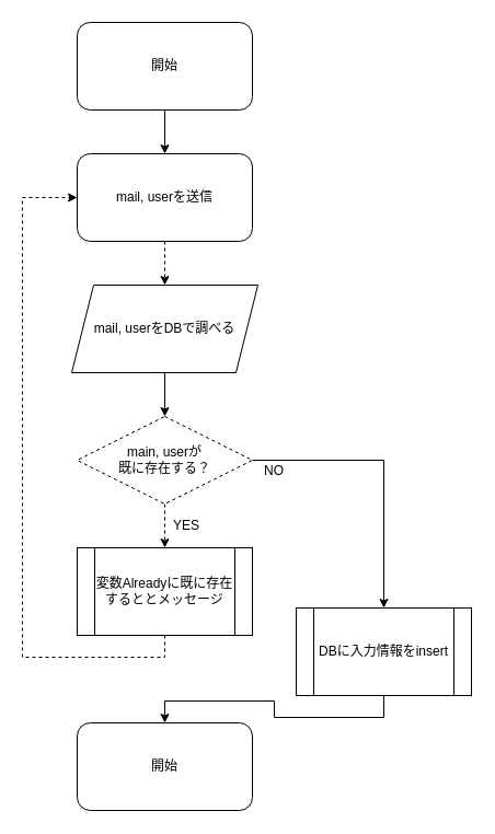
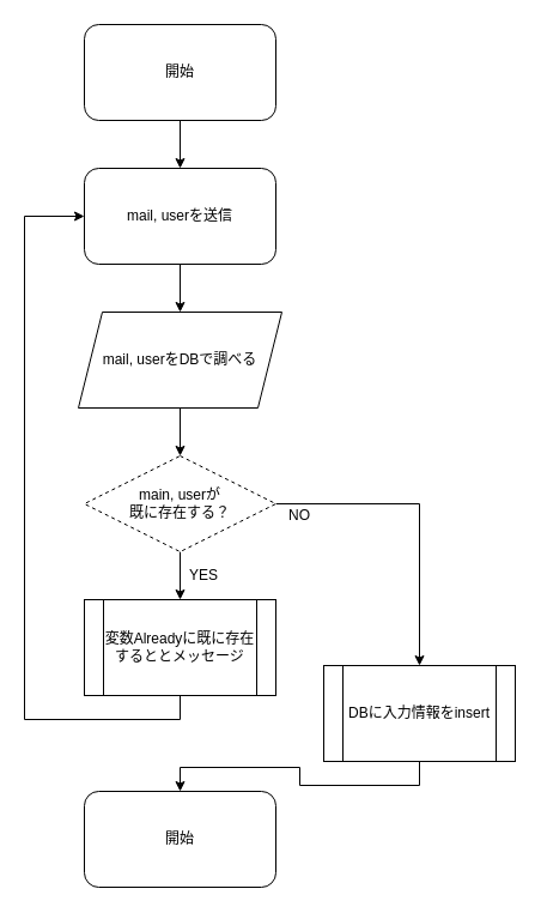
- <mxCell id="5" style="edgeStyle=orthogonalEdgeStyle;rounded=0;orthogonalLoop=1;jettySize=auto;html=1;exitX=0.5;exitY=1;exitDx=0;exitDy=0;entryX=0.5;entryY=0;entryDx=0;entryDy=0;dashed=1;" edge="1" parent="1" source="6" target="10"><mxGeometry relative="1" as="geometry" /></mxCell>
+ <mxCell id="5" style="edgeStyle=orthogonalEdgeStyle;rounded=0;orthogonalLoop=1;jettySize=auto;html=1;exitX=0.5;exitY=1;exitDx=0;exitDy=0;entryX=0.5;entryY=0;entryDx=0;entryDy=0;" edge="1" parent="1" source="6" target="10"><mxGeometry relative="1" as="geometry" /></mxCell>
- <mxCell id="11" style="edgeStyle=orthogonalEdgeStyle;rounded=0;orthogonalLoop=1;jettySize=auto;html=1;exitX=0.5;exitY=1;exitDx=0;exitDy=0;entryX=0;entryY=0.5;entryDx=0;entryDy=0;dashed=1;" edge="1" parent="1" source="12" target="6"><mxGeometry relative="1" as="geometry"><Array as="points"><mxPoint x="150" y="600" /><mxPoint x="20" y="600" /><mxPoint x="20" y="180" /></Array></mxGeometry></mxCell>
+ <mxCell id="11" style="edgeStyle=orthogonalEdgeStyle;rounded=0;orthogonalLoop=1;jettySize=auto;html=1;exitX=0.5;exitY=1;exitDx=0;exitDy=0;entryX=0;entryY=0.5;entryDx=0;entryDy=0;" edge="1" parent="1" source="12" target="6"><mxGeometry relative="1" as="geometry"><Array as="points"><mxPoint x="150" y="600" /><mxPoint x="20" y="600" /><mxPoint x="20" y="180" /></Array></mxGeometry></mxCell>
- <mxCell id="3" style="edgeStyle=orthogonalEdgeStyle;rounded=0;orthogonalLoop=1;jettySize=auto;html=1;exitX=0.5;exitY=1;exitDx=0;exitDy=0;entryX=0.5;entryY=0;entryDx=0;entryDy=0;dashed=1;" edge="1" parent="1" source="4" target="12"><mxGeometry relative="1" as="geometry" /></mxCell>
+ <mxCell id="3" style="edgeStyle=orthogonalEdgeStyle;rounded=0;orthogonalLoop=1;jettySize=auto;html=1;exitX=0.5;exitY=1;exitDx=0;exitDy=0;entryX=0.5;entryY=0;entryDx=0;entryDy=0;" edge="1" parent="1" source="4" target="12"><mxGeometry relative="1" as="geometry" /></mxCell>
